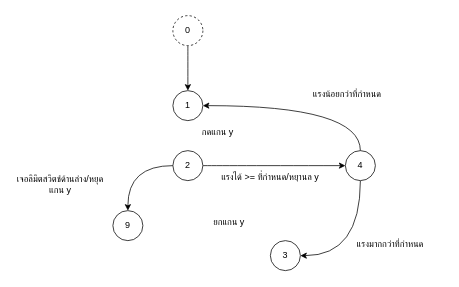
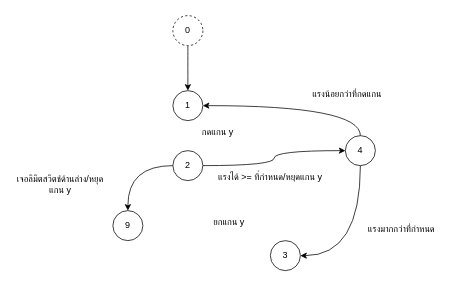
- <mxCell id="14" value="แรงน้อยกว่าที่กำหนด" style="text;html=1;strokeColor=none;fillColor=none;align=center;verticalAlign=middle;whiteSpace=wrap;rounded=0;" parent="1" vertex="1"><mxGeometry x="400" y="110" width="125" height="30" as="geometry" /></mxCell>
+ <mxCell id="14" value="แรงน้อยกว่าที่กดแกน" style="text;html=1;strokeColor=none;fillColor=none;align=center;verticalAlign=middle;whiteSpace=wrap;rounded=0;" parent="1" vertex="1"><mxGeometry x="400" y="110" width="125" height="30" as="geometry" /></mxCell>
- <mxCell id="12" value="4" style="ellipse;whiteSpace=wrap;html=1;aspect=fixed;" parent="1" vertex="1"><mxGeometry x="460" y="200" width="40" height="40" as="geometry" /></mxCell>
+ <mxCell id="12" value="4" style="ellipse;whiteSpace=wrap;html=1;aspect=fixed;" parent="1" vertex="1"><mxGeometry x="460" y="180" width="40" height="40" as="geometry" /></mxCell>
- <mxCell id="13" value="แรงได้ &amp;gt;= ที่กำหนด/หยุานล y" style="text;html=1;strokeColor=none;fillColor=none;align=center;verticalAlign=middle;whiteSpace=wrap;rounded=0;" parent="1" vertex="1"><mxGeometry x="270" y="220" width="180" height="30" as="geometry" /></mxCell>
+ <mxCell id="13" value="แรงได้ &amp;gt;= ที่กำหนด/หยุดแกน y" style="text;html=1;strokeColor=none;fillColor=none;align=center;verticalAlign=middle;whiteSpace=wrap;rounded=0;" parent="1" vertex="1"><mxGeometry x="270" y="220" width="180" height="30" as="geometry" /></mxCell>
- <mxCell id="15" value="แรงมากกว่าที่กำหนด" style="text;html=1;strokeColor=none;fillColor=none;align=center;verticalAlign=middle;whiteSpace=wrap;rounded=0;" parent="1" vertex="1"><mxGeometry x="465" y="310" width="110" height="30" as="geometry" /></mxCell>
+ <mxCell id="15" value="แรงมากกว่าที่กำหนด" style="text;html=1;strokeColor=none;fillColor=none;align=center;verticalAlign=middle;whiteSpace=wrap;rounded=0;" parent="1" vertex="1"><mxGeometry x="480" y="290" width="110" height="30" as="geometry" /></mxCell>
